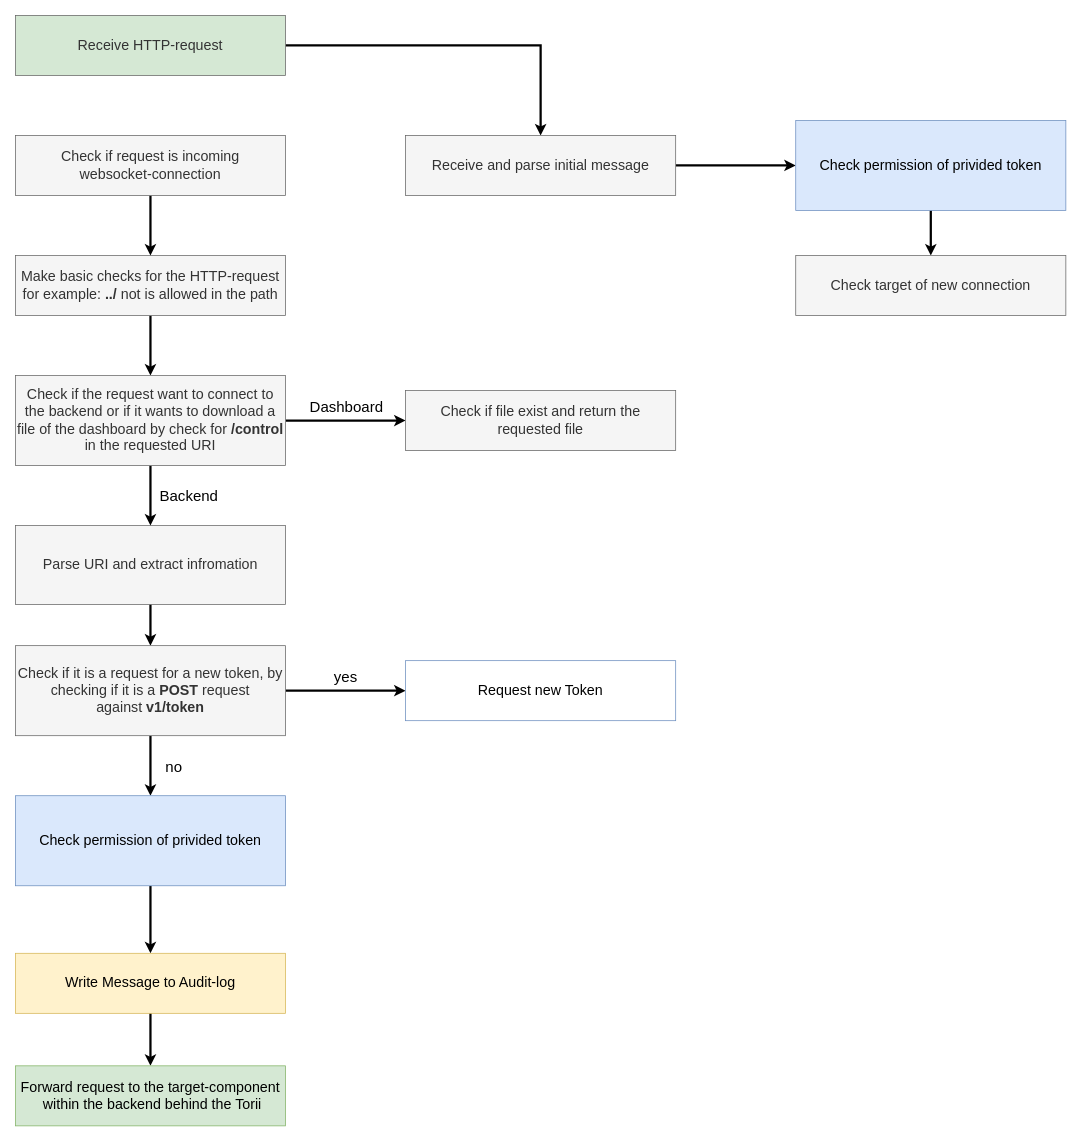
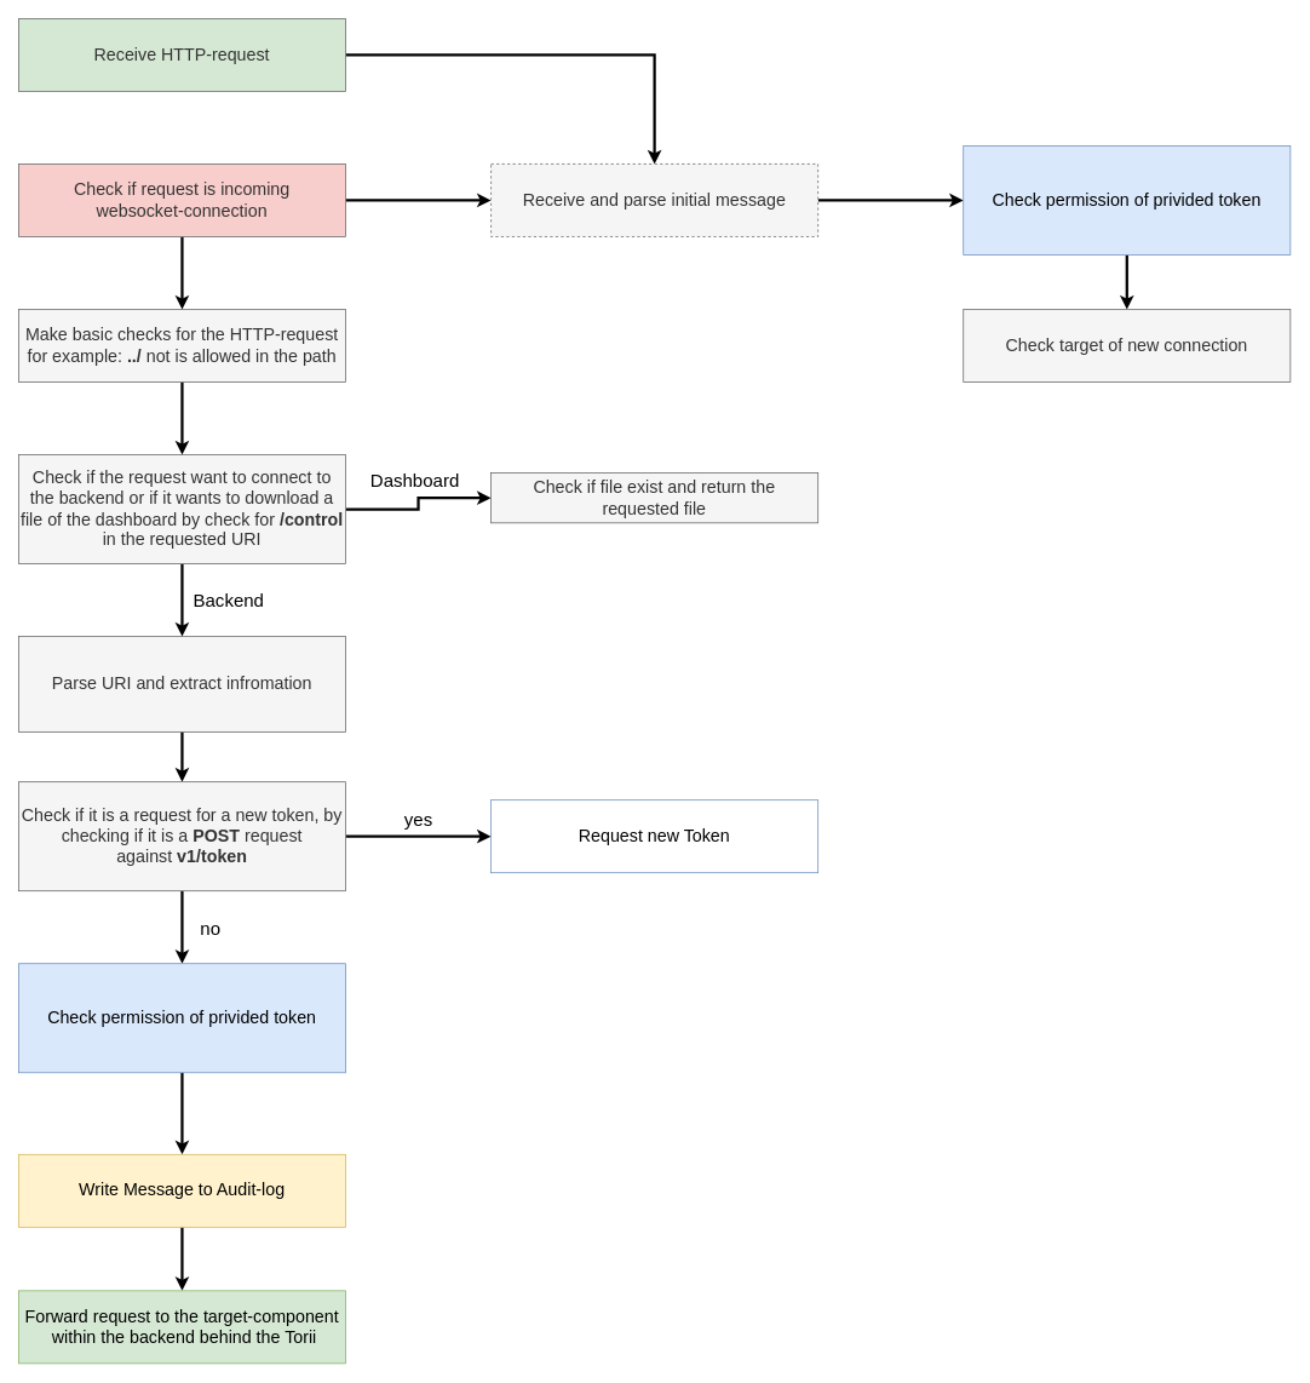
- <mxCell id="27" value="Check if request is incoming &lt;br style=&quot;font-size: 19px;&quot;&gt;websocket-connection" style="rounded=0;whiteSpace=wrap;html=1;strokeWidth=1;fontSize=19;fillColor=#f5f5f5;strokeColor=#666666;fontColor=#333333;" parent="1" vertex="1"><mxGeometry x="20" y="180" width="360" height="80" as="geometry" /></mxCell>
+ <mxCell id="27" value="Check if request is incoming &lt;br style=&quot;font-size: 19px;&quot;&gt;websocket-connection" style="rounded=0;whiteSpace=wrap;html=1;strokeWidth=1;fontSize=19;fillColor=#f8cecc;strokeColor=#666666;fontColor=#333333;" parent="1" vertex="1"><mxGeometry x="20" y="180" width="360" height="80" as="geometry" /></mxCell>
+ <mxCell id="26" style="edgeStyle=orthogonalEdgeStyle;rounded=0;orthogonalLoop=1;jettySize=auto;html=1;entryX=0;entryY=0.5;entryDx=0;entryDy=0;strokeWidth=3;fontSize=20;" parent="1" source="27" target="29" edge="1"><mxGeometry relative="1" as="geometry" /></mxCell>
- <mxCell id="29" value="Receive and parse initial message" style="rounded=0;whiteSpace=wrap;html=1;strokeWidth=1;fontSize=19;fillColor=#f5f5f5;strokeColor=#666666;fontColor=#333333;" parent="1" vertex="1"><mxGeometry x="540" y="180" width="360" height="80" as="geometry" /></mxCell>
+ <mxCell id="29" value="Receive and parse initial message" style="rounded=0;whiteSpace=wrap;html=1;strokeWidth=1;fontSize=19;fillColor=#f5f5f5;strokeColor=#666666;fontColor=#333333;dashed=1;" parent="1" vertex="1"><mxGeometry x="540" y="180" width="360" height="80" as="geometry" /></mxCell>
- <mxCell id="24" value="Check if file exist and return the &lt;br&gt;requested file" style="rounded=0;whiteSpace=wrap;html=1;strokeWidth=1;fontSize=19;fillColor=#f5f5f5;strokeColor=#666666;fontColor=#333333;" parent="1" vertex="1"><mxGeometry x="540" y="520" width="360" height="80" as="geometry" /></mxCell>
+ <mxCell id="24" value="Check if file exist and return the &lt;br&gt;requested file" style="rounded=0;whiteSpace=wrap;html=1;strokeWidth=1;fontSize=19;fillColor=#f5f5f5;strokeColor=#666666;fontColor=#333333;" parent="1" vertex="1"><mxGeometry x="540" y="520" width="360" height="55" as="geometry" /></mxCell>
